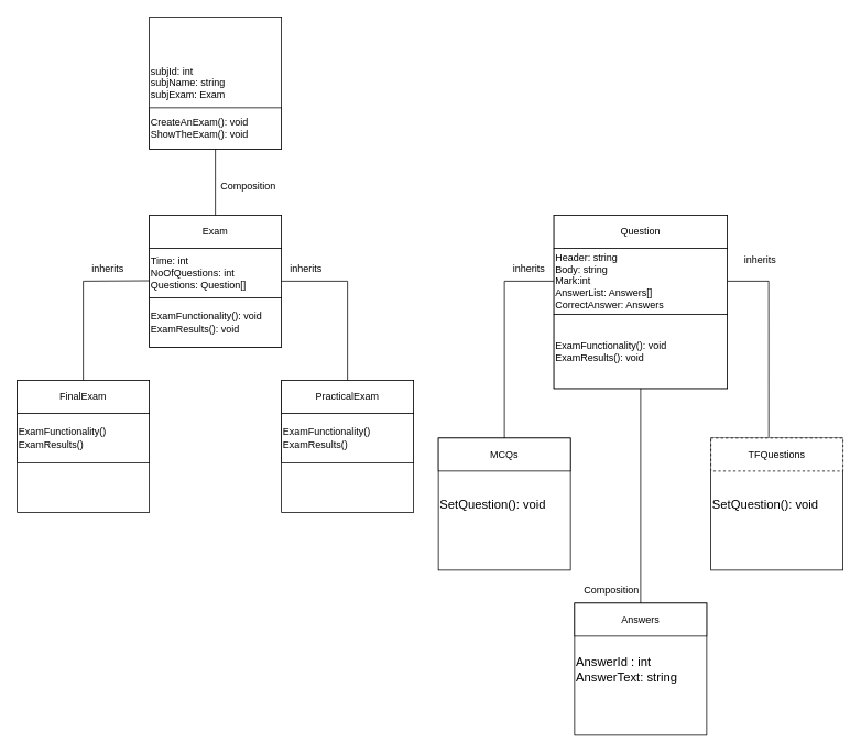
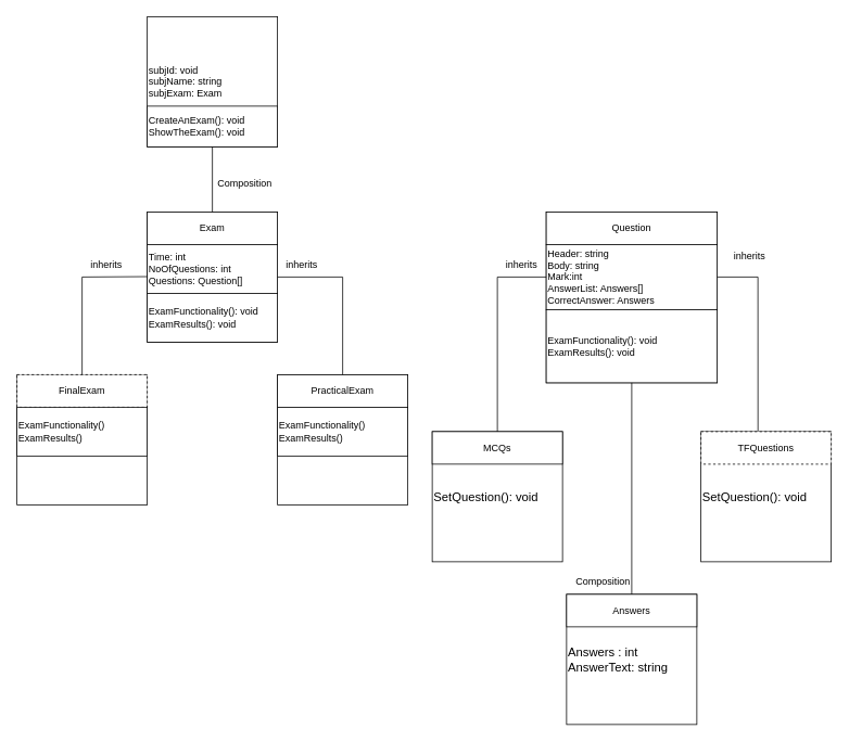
- <mxCell id="36" value="subjId: int&lt;br&gt;subjName: string&lt;br&gt;subjExam: Exam" style="whiteSpace=wrap;html=1;aspect=fixed;fontSize=12;align=left;" vertex="1" parent="1"><mxGeometry x="180" y="20" width="160" height="160" as="geometry" /></mxCell>
+ <mxCell id="36" value="subjId: void&lt;br&gt;subjName: string&lt;br&gt;subjExam: Exam" style="whiteSpace=wrap;html=1;aspect=fixed;fontSize=12;align=left;" vertex="1" parent="1"><mxGeometry x="180" y="20" width="160" height="160" as="geometry" /></mxCell>
- <mxCell id="7" value="FinalExam" style="rounded=0;whiteSpace=wrap;html=1;" vertex="1" parent="1"><mxGeometry x="20" y="460" width="160" height="40" as="geometry" /></mxCell>
+ <mxCell id="7" value="FinalExam" style="rounded=0;whiteSpace=wrap;html=1;dashed=1;" vertex="1" parent="1"><mxGeometry x="20" y="460" width="160" height="40" as="geometry" /></mxCell>
- <mxCell id="32" value="AnswerId : int&lt;br&gt;AnswerText: string" style="whiteSpace=wrap;html=1;aspect=fixed;align=left;fontSize=15;" vertex="1" parent="1"><mxGeometry x="695" y="730" width="160" height="160" as="geometry" /></mxCell>
+ <mxCell id="32" value="Answers : int&lt;br&gt;AnswerText: string" style="whiteSpace=wrap;html=1;aspect=fixed;align=left;fontSize=15;" vertex="1" parent="1"><mxGeometry x="695" y="730" width="160" height="160" as="geometry" /></mxCell>
